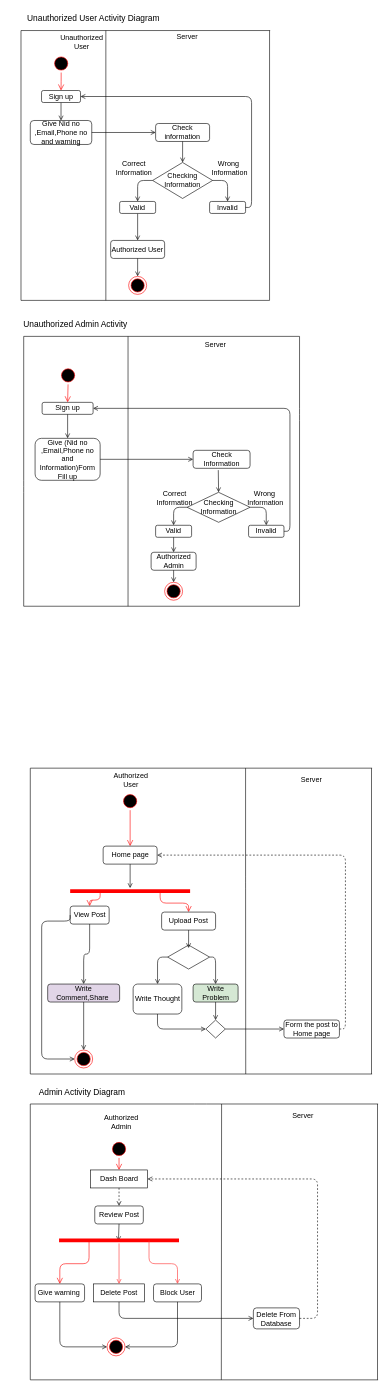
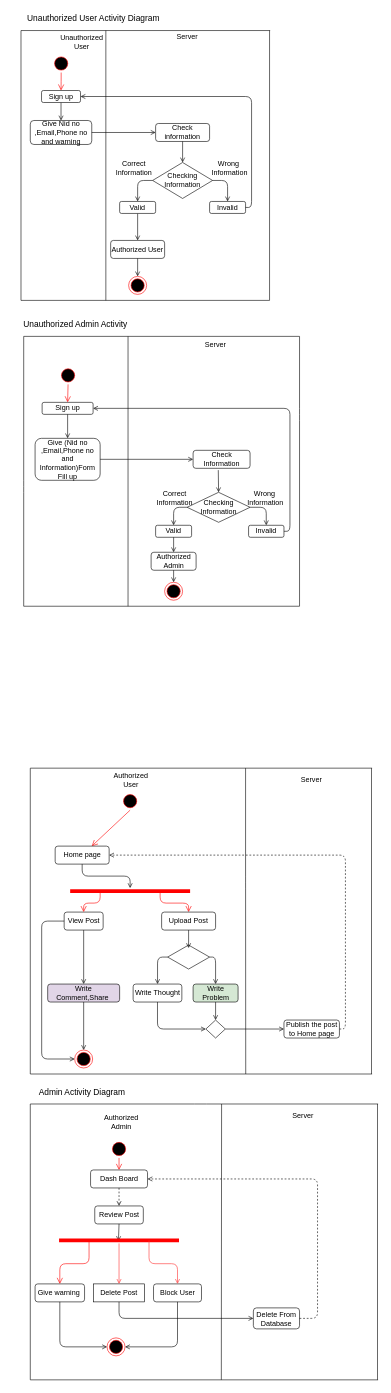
- <mxCell id="22" value="Home page" style="rounded=1;whiteSpace=wrap;html=1;strokeColor=#000000;strokeWidth=1;fillColor=#FFFFFF;" parent="1" vertex="1"><mxGeometry x="171.5" y="1410" width="90" height="30" as="geometry" /></mxCell>
+ <mxCell id="22" value="Home page" style="rounded=1;whiteSpace=wrap;html=1;strokeColor=#000000;strokeWidth=1;fillColor=#FFFFFF;" parent="1" vertex="1"><mxGeometry x="91.5" y="1410" width="90" height="30" as="geometry" /></mxCell>
- <mxCell id="83" value="View Post" style="rounded=1;whiteSpace=wrap;html=1;" vertex="1" parent="1"><mxGeometry x="116.5" y="1510" width="65" height="30" as="geometry" /></mxCell>
+ <mxCell id="83" value="View Post" style="rounded=1;whiteSpace=wrap;html=1;" vertex="1" parent="1"><mxGeometry x="106.5" y="1520" width="65" height="30" as="geometry" /></mxCell>
- <mxCell id="29" value="Write Thought" style="rounded=1;whiteSpace=wrap;html=1;strokeColor=#000000;strokeWidth=1;fillColor=#FFFFFF;" parent="1" vertex="1"><mxGeometry x="221.5" y="1640" width="81.25" height="50" as="geometry" /></mxCell>
+ <mxCell id="29" value="Write Thought" style="rounded=1;whiteSpace=wrap;html=1;strokeColor=#000000;strokeWidth=1;fillColor=#FFFFFF;" parent="1" vertex="1"><mxGeometry x="221.5" y="1640" width="81.25" height="30" as="geometry" /></mxCell>
- <mxCell id="38" value="Form the post to Home page" style="rounded=1;whiteSpace=wrap;html=1;strokeColor=#000000;strokeWidth=1;fillColor=#FFFFFF;" parent="1" vertex="1"><mxGeometry x="473" y="1700" width="92.5" height="30" as="geometry" /></mxCell>
+ <mxCell id="38" value="Publish the post to Home page" style="rounded=1;whiteSpace=wrap;html=1;strokeColor=#000000;strokeWidth=1;fillColor=#FFFFFF;" parent="1" vertex="1"><mxGeometry x="473" y="1700" width="92.5" height="30" as="geometry" /></mxCell>
- <mxCell id="94" value="Dash Board" style="whiteSpace=wrap;html=1;rounded=0;" vertex="1" parent="1"><mxGeometry x="150.5" y="1950" width="95" height="30" as="geometry" /></mxCell>
+ <mxCell id="94" value="Dash Board" style="rounded=1;whiteSpace=wrap;html=1;" vertex="1" parent="1"><mxGeometry x="150.5" y="1950" width="95" height="30" as="geometry" /></mxCell>
